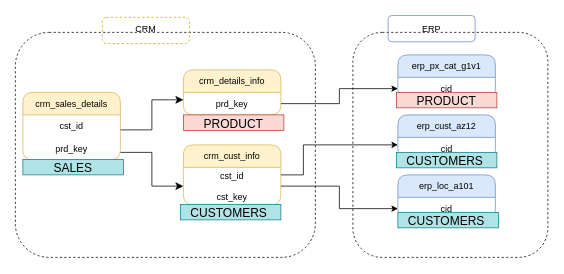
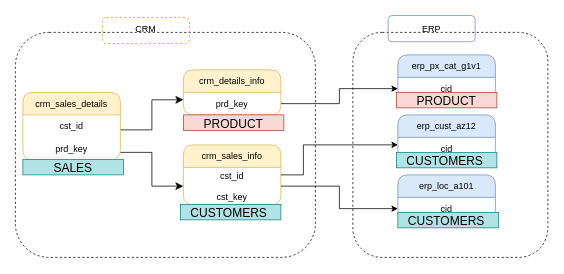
- <mxCell id="7" value="crm_cust_info" style="swimlane;fontStyle=0;childLayout=stackLayout;horizontal=1;startSize=30;horizontalStack=0;resizeParent=1;resizeParentMax=0;resizeLast=0;collapsible=1;marginBottom=0;whiteSpace=wrap;html=1;rounded=1;fillColor=#fff2cc;strokeColor=#d6b656;" parent="1" vertex="1"><mxGeometry x="244" y="192.5" width="130" height="80" as="geometry" /></mxCell>
+ <mxCell id="7" value="crm_sales_info" style="swimlane;fontStyle=0;childLayout=stackLayout;horizontal=1;startSize=30;horizontalStack=0;resizeParent=1;resizeParentMax=0;resizeLast=0;collapsible=1;marginBottom=0;whiteSpace=wrap;html=1;rounded=1;fillColor=#fff2cc;strokeColor=#d6b656;" parent="1" vertex="1"><mxGeometry x="244" y="192.5" width="130" height="80" as="geometry" /></mxCell>
